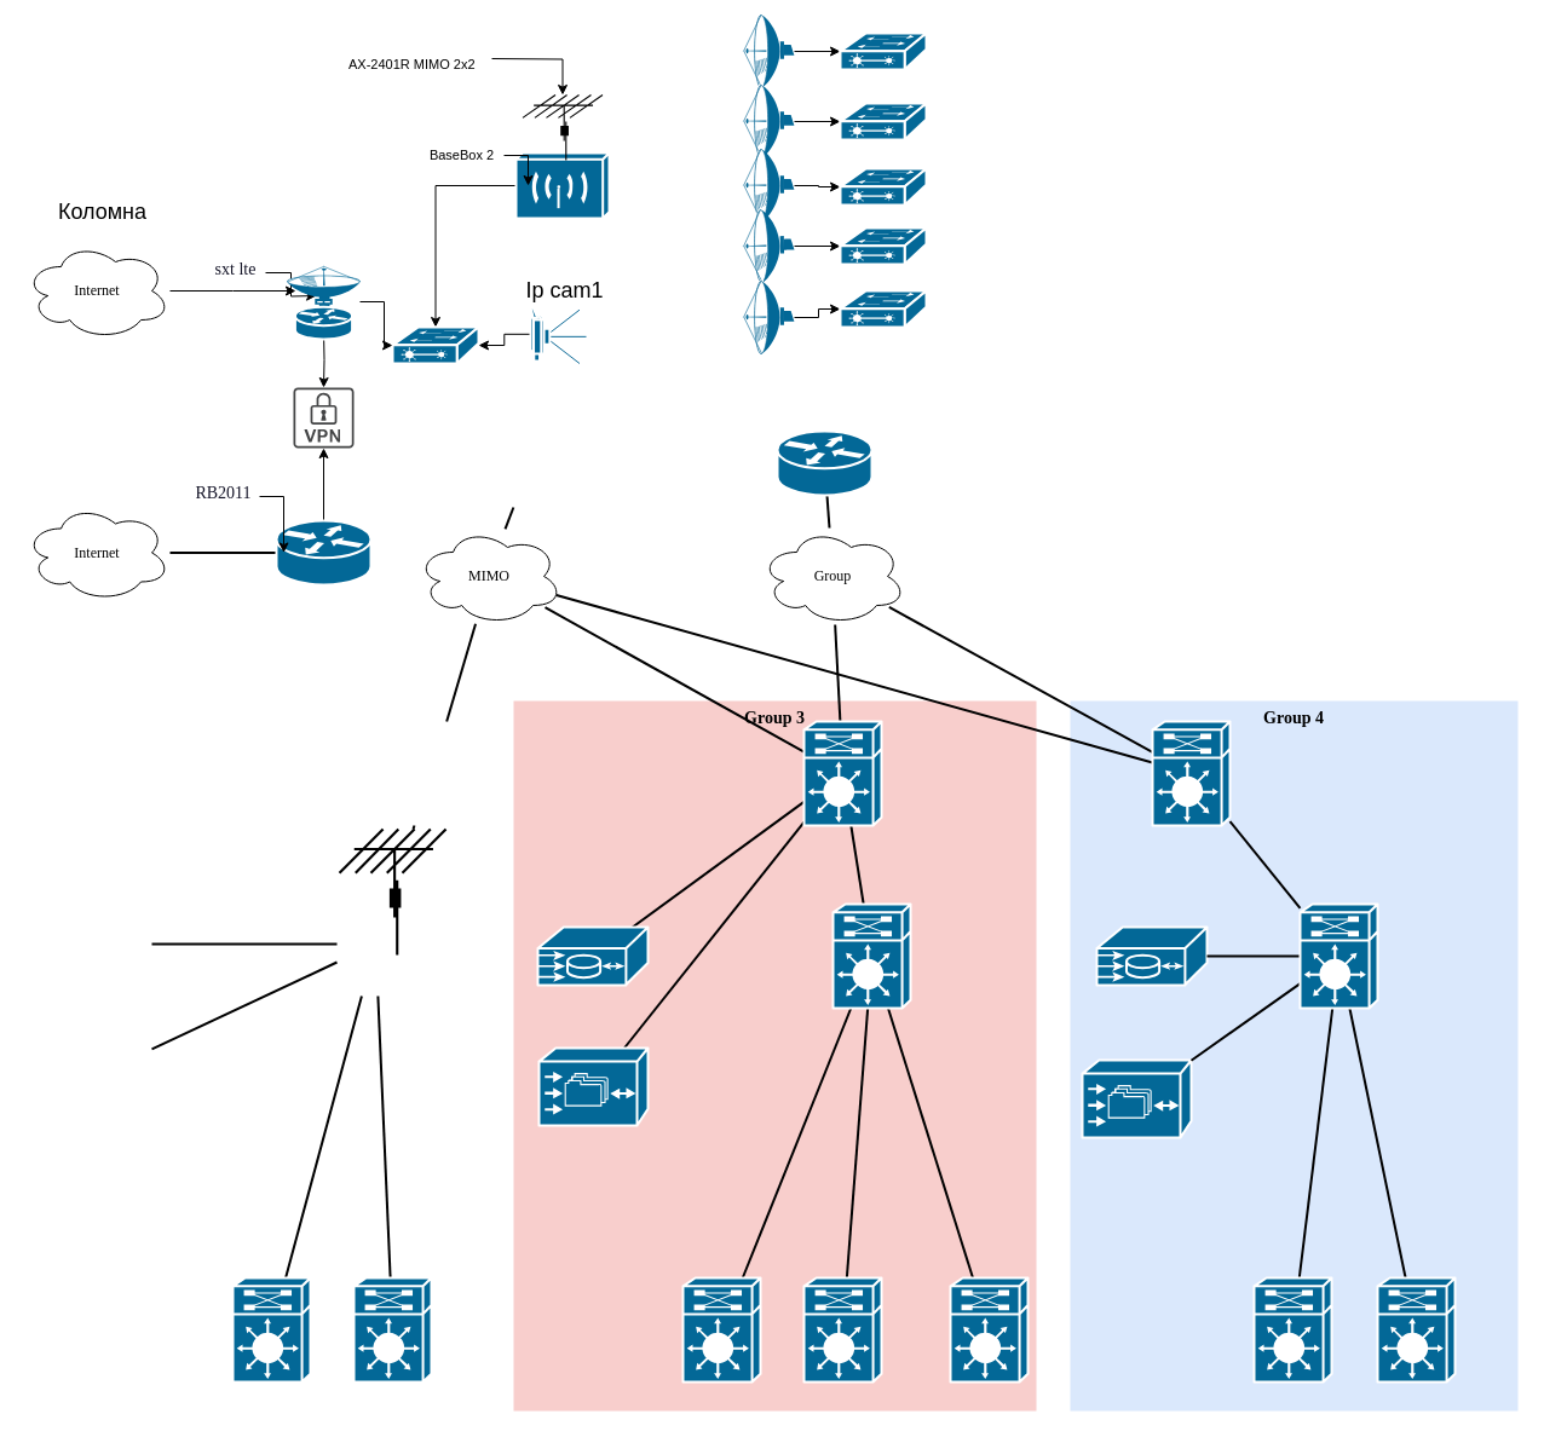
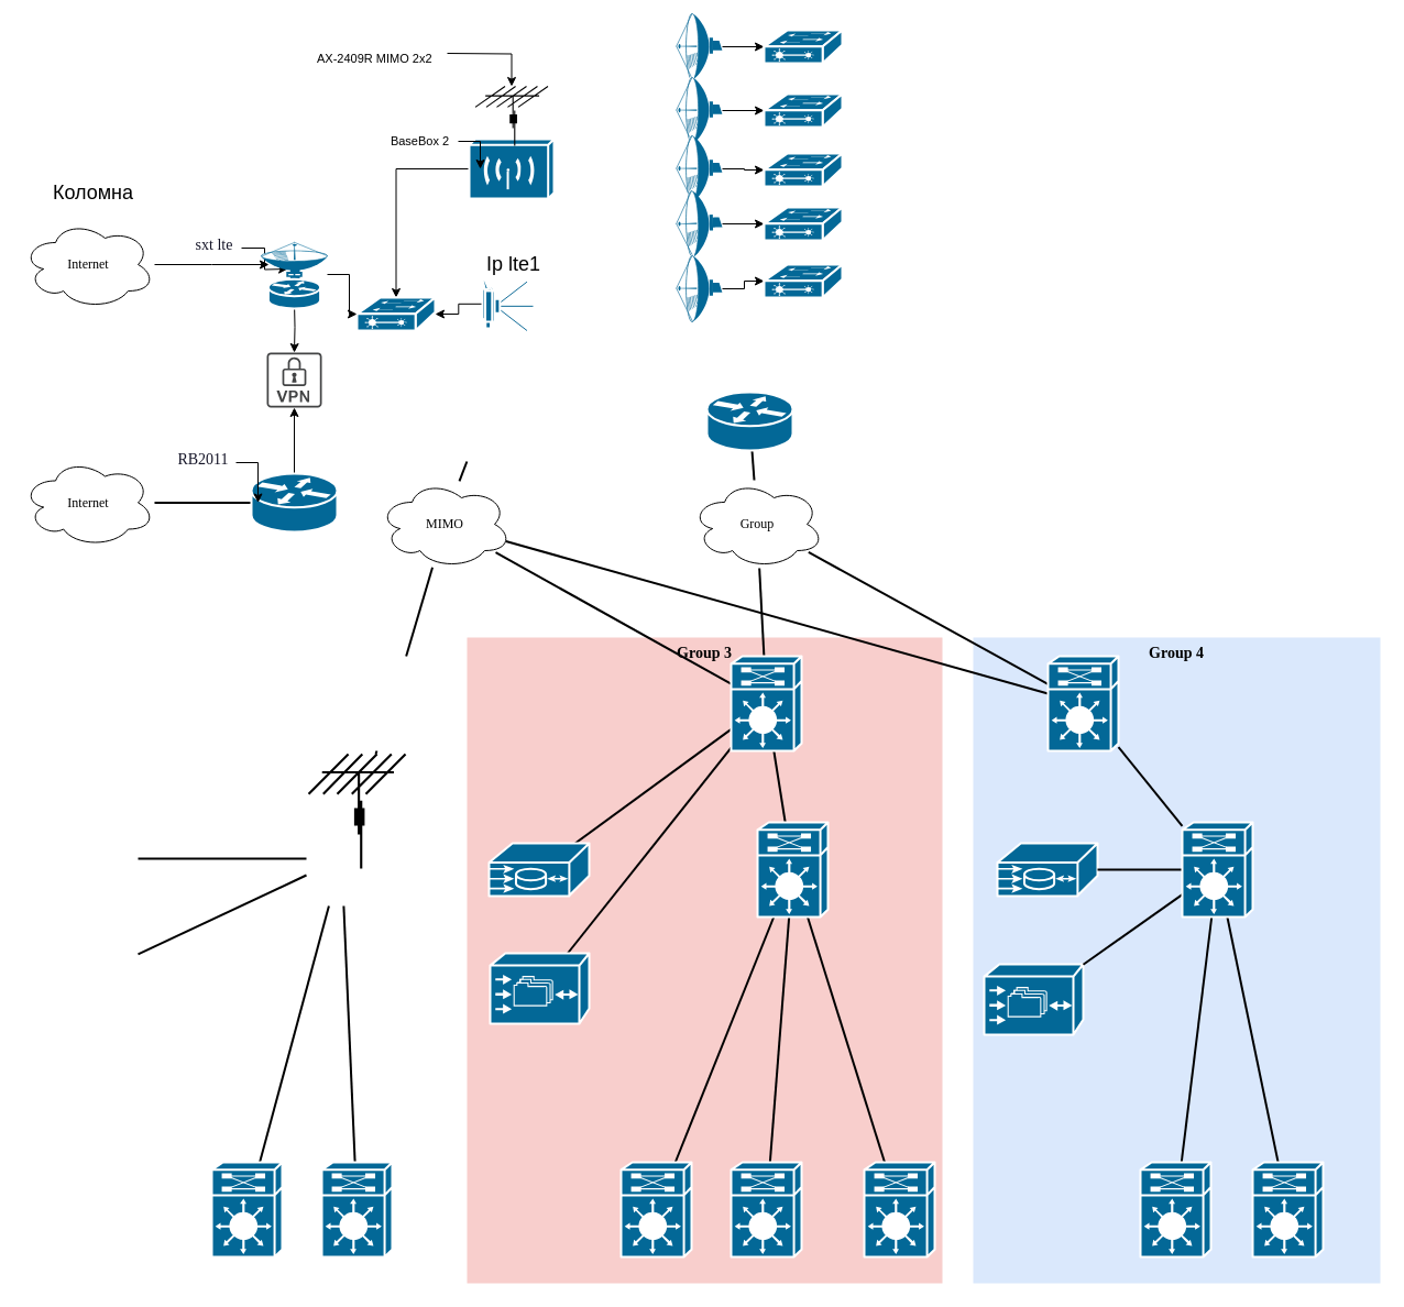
- <mxCell id="64" value="AX-2401R MIMO 2x2" style="text;whiteSpace=wrap;html=1;fontSize=11;fontFamily=Helvetica;fontColor=#000000;" vertex="1" parent="1"><mxGeometry x="286" y="40" width="130" height="30" as="geometry" /></mxCell>
+ <mxCell id="64" value="AX-2409R MIMO 2x2" style="text;whiteSpace=wrap;html=1;fontSize=11;fontFamily=Helvetica;fontColor=#000000;" vertex="1" parent="1"><mxGeometry x="286" y="40" width="130" height="30" as="geometry" /></mxCell>
- <mxCell id="71" value="Ip cam1" style="text;html=1;align=center;verticalAlign=middle;resizable=0;points=[];autosize=1;strokeColor=none;fillColor=none;fontSize=18;fontFamily=Helvetica;fontColor=#000000;" vertex="1" parent="1"><mxGeometry x="426" y="225" width="80" height="30" as="geometry" /></mxCell>
+ <mxCell id="71" value="Ip lte1" style="text;html=1;align=center;verticalAlign=middle;resizable=0;points=[];autosize=1;strokeColor=none;fillColor=none;fontSize=18;fontFamily=Helvetica;fontColor=#000000;" vertex="1" parent="1"><mxGeometry x="426" y="225" width="80" height="30" as="geometry" /></mxCell>
- <mxCell id="50" value="&lt;h1 class=&quot;Heading Heading_level_1 ProductHeader__title&quot; style=&quot;margin: 0px 0px 10px ; padding: 0px ; border: 0px ; outline: 0px ; font-weight: 400 ; font-family: &amp;#34;ptrootuiwebregular&amp;#34; ; line-height: 40px ; word-break: break-word ; color: rgb(21 , 21 , 40) ; background-color: rgb(255 , 255 , 255)&quot;&gt;&lt;font style=&quot;font-size: 14px&quot;&gt;RB2011&lt;/font&gt;&lt;/h1&gt;" style="text;html=1;align=center;verticalAlign=middle;resizable=0;points=[];autosize=1;strokeColor=none;fillColor=none;" vertex="1" parent="1"><mxGeometry x="154" y="380" width="60" height="60" as="geometry" /></mxCell>
+ <mxCell id="50" value="&lt;h1 class=&quot;Heading Heading_level_1 ProductHeader__title&quot; style=&quot;margin: 0px 0px 10px ; padding: 0px ; border: 0px ; outline: 0px ; font-weight: 400 ; font-family: &amp;#34;ptrootuiwebregular&amp;#34; ; line-height: 40px ; word-break: break-word ; color: rgb(21 , 21 , 40) ; background-color: rgb(255 , 255 , 255)&quot;&gt;&lt;font style=&quot;font-size: 14px&quot;&gt;RB2011&lt;/font&gt;&lt;/h1&gt;" style="text;html=1;align=center;verticalAlign=middle;resizable=0;points=[];autosize=1;strokeColor=none;fillColor=none;" vertex="1" parent="1"><mxGeometry x="154" y="390" width="60" height="60" as="geometry" /></mxCell>
